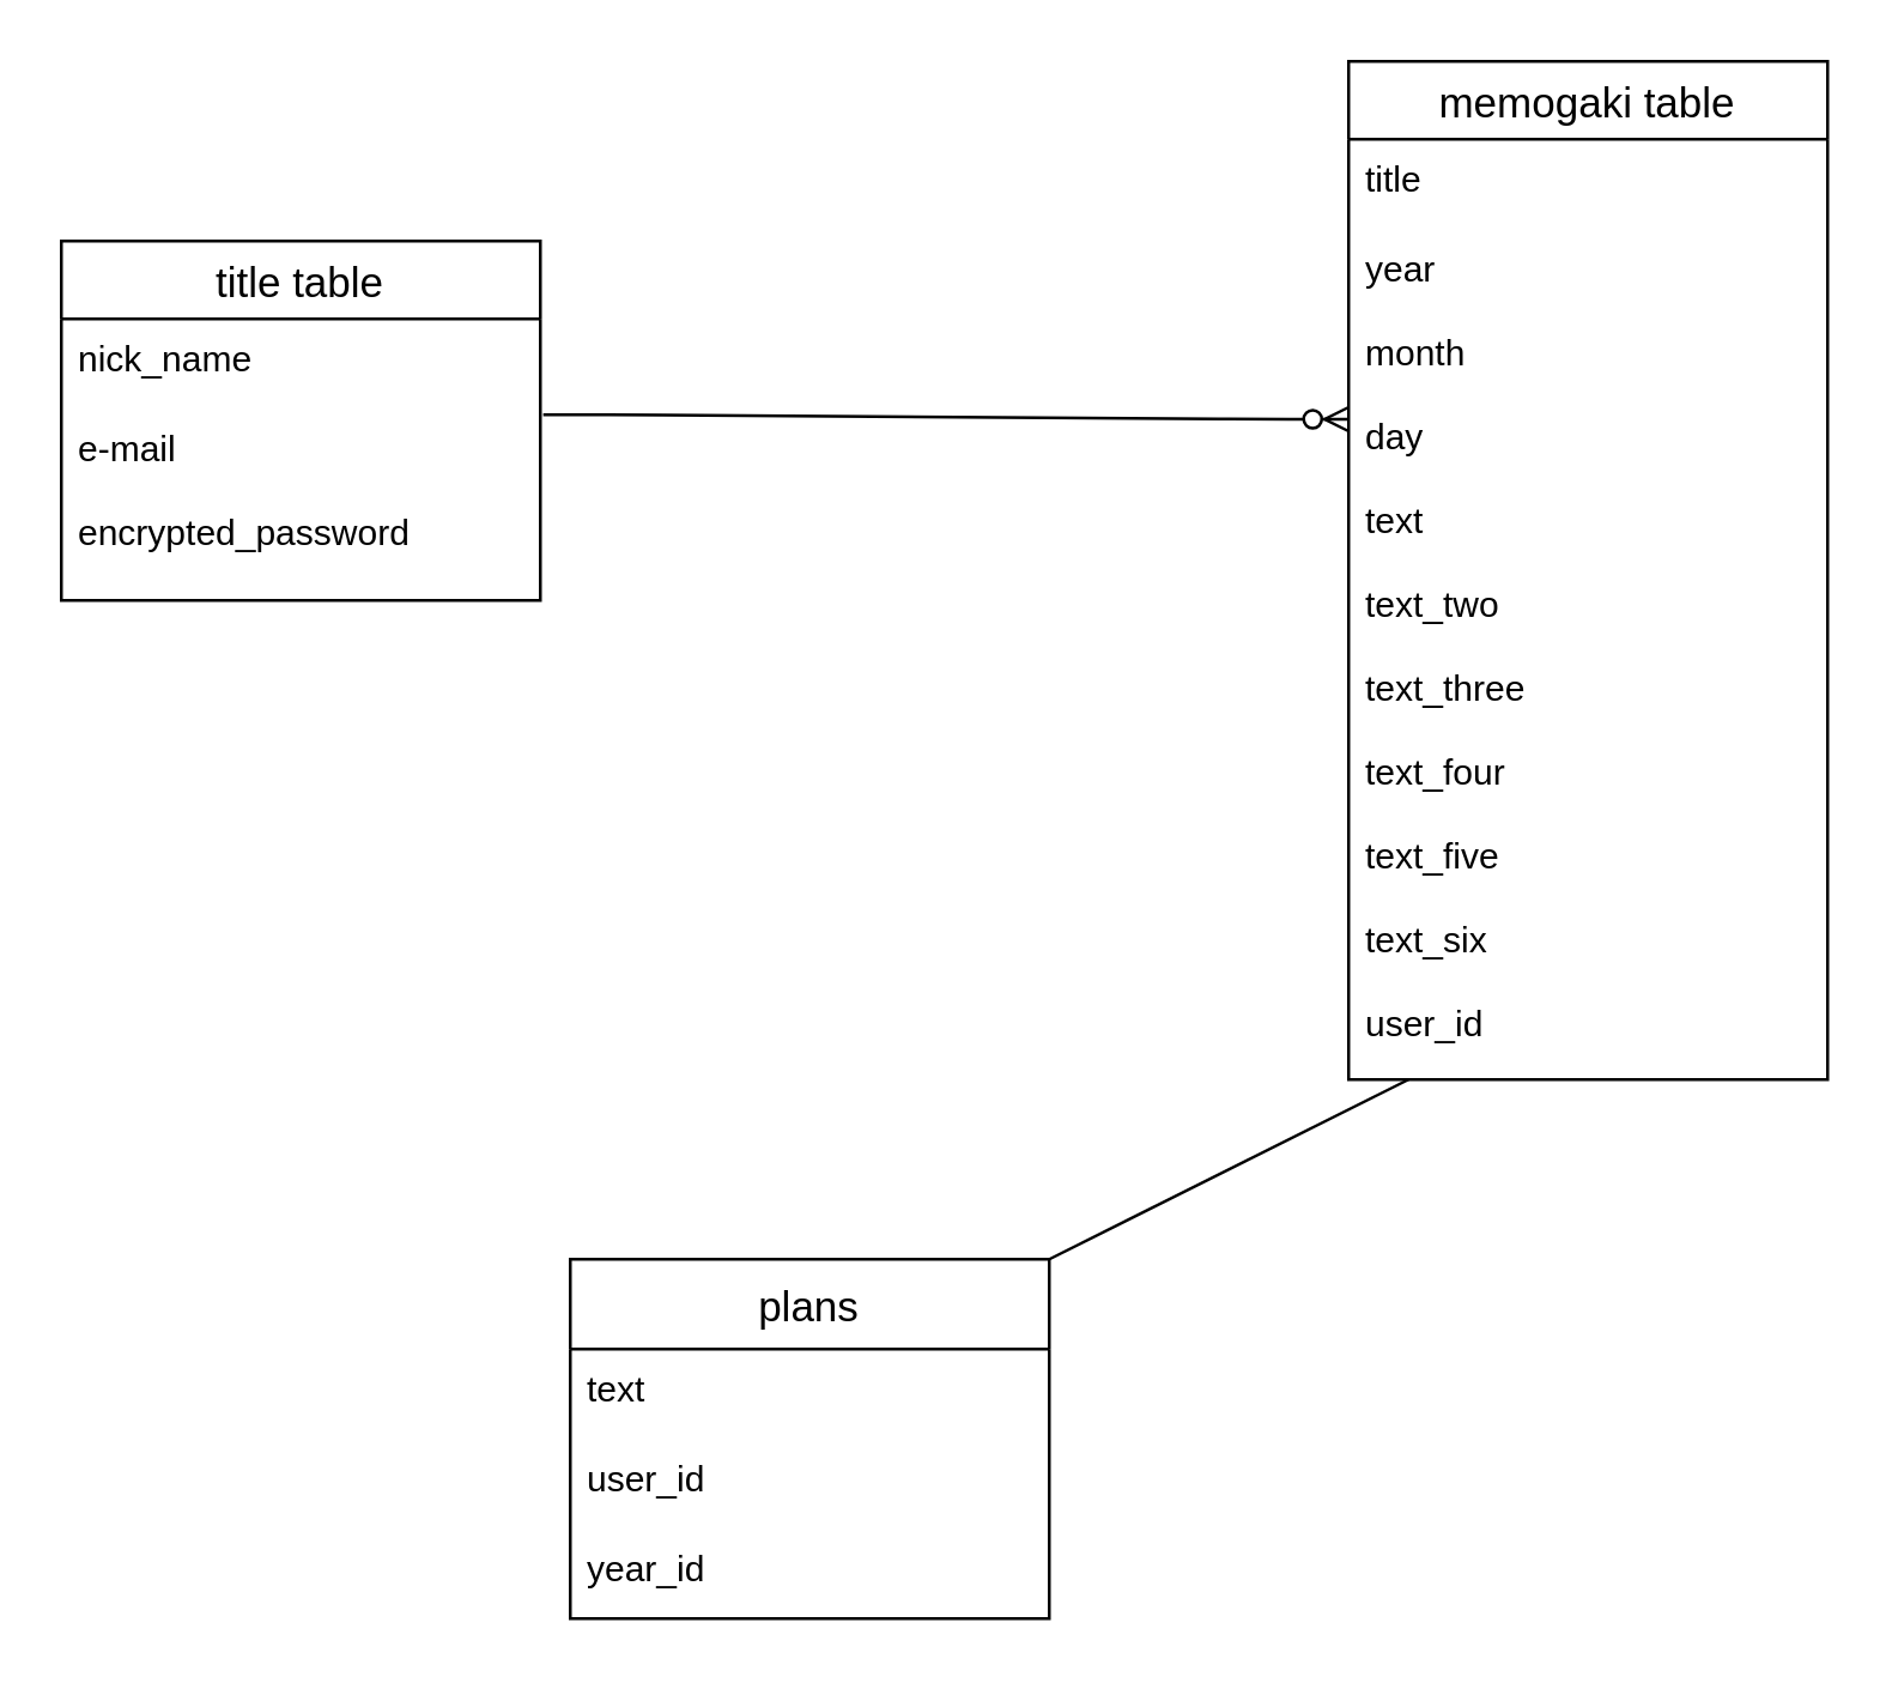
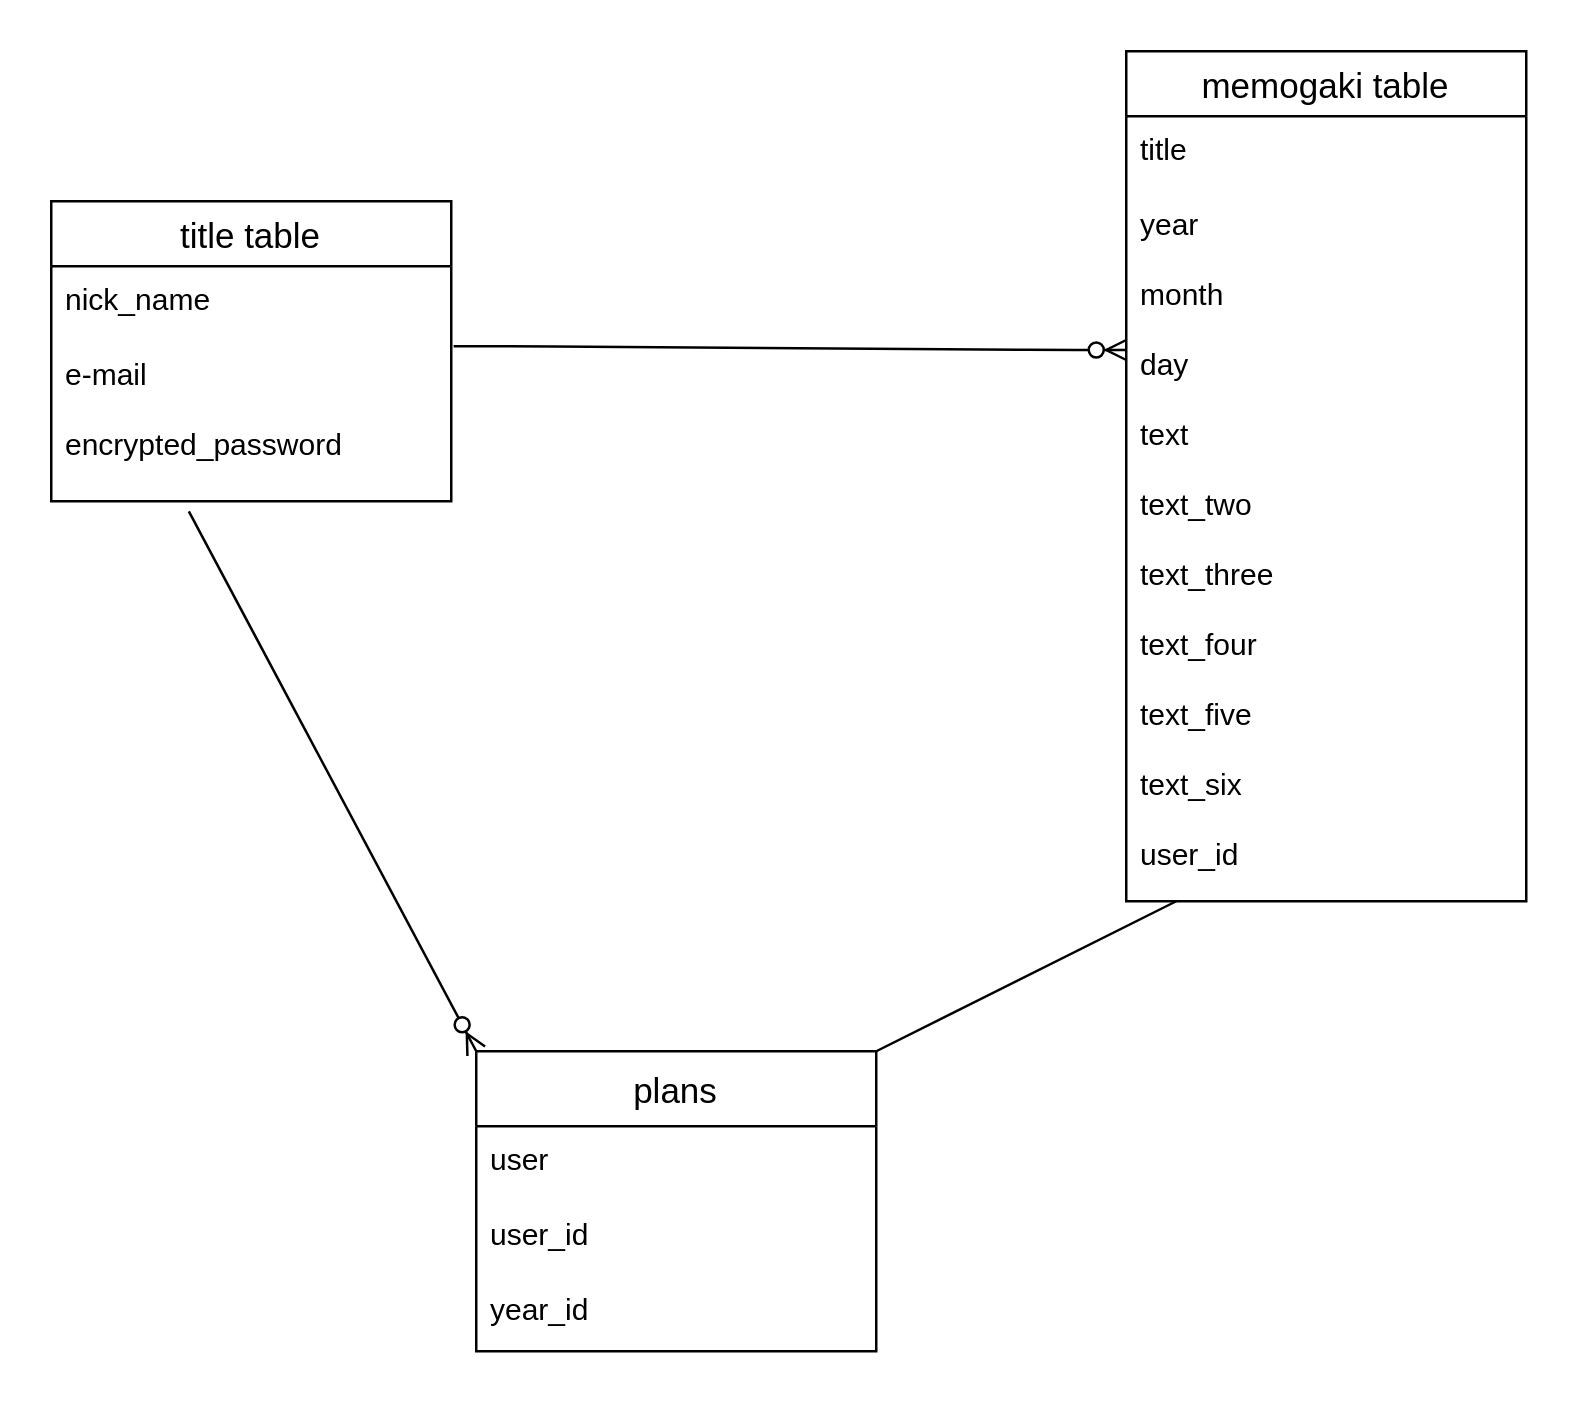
+ <mxCell id="13" value="" style="fontSize=12;html=1;endArrow=ERzeroToMany;endFill=1;exitX=0.344;exitY=1.063;exitDx=0;exitDy=0;exitPerimeter=0;entryX=0;entryY=0;entryDx=0;entryDy=0;" edge="1" parent="1" source="4" target="8"><mxGeometry width="100" height="100" relative="1" as="geometry"><mxPoint x="30" y="240" as="sourcePoint" /><mxPoint x="180" y="380" as="targetPoint" /></mxGeometry></mxCell>
- <mxCell id="9" value="text" style="text;strokeColor=none;fillColor=none;spacingLeft=4;spacingRight=4;overflow=hidden;rotatable=0;points=[[0,0.5],[1,0.5]];portConstraint=eastwest;fontSize=12;" vertex="1" parent="8"><mxGeometry y="30" width="160" height="30" as="geometry" /></mxCell>
+ <mxCell id="9" value="user" style="text;strokeColor=none;fillColor=none;spacingLeft=4;spacingRight=4;overflow=hidden;rotatable=0;points=[[0,0.5],[1,0.5]];portConstraint=eastwest;fontSize=12;" vertex="1" parent="8"><mxGeometry y="30" width="160" height="30" as="geometry" /></mxCell>
